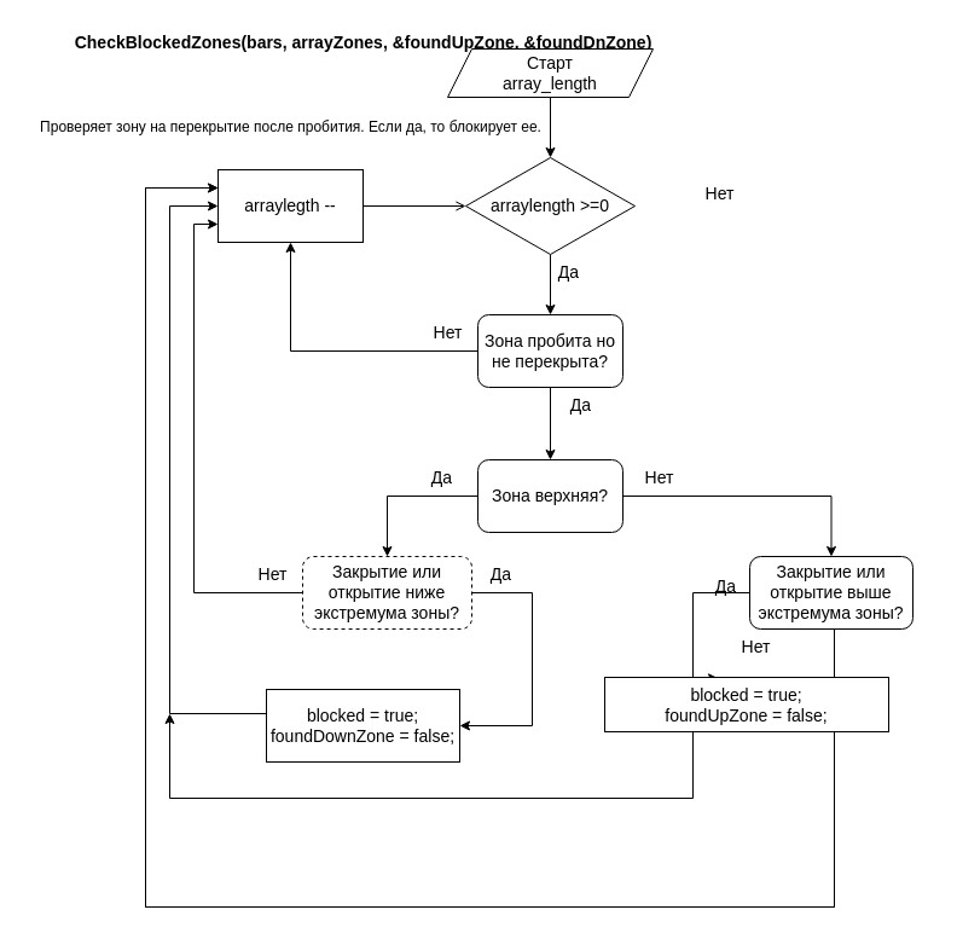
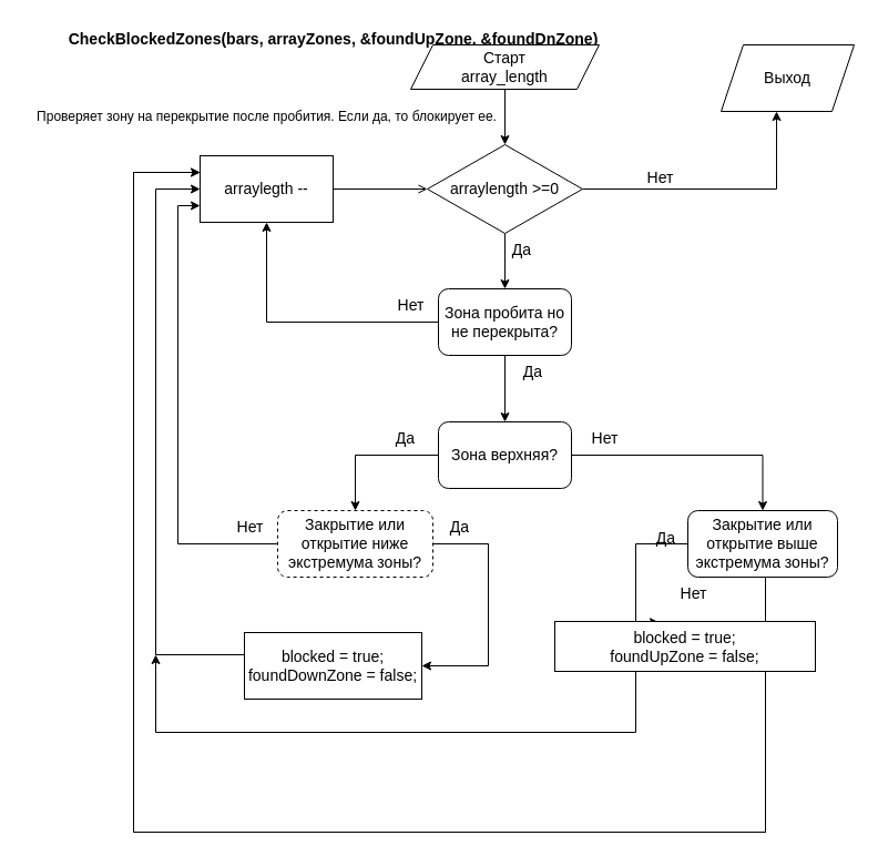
+ <mxCell id="11" value="Выход" style="shape=parallelogram;perimeter=parallelogramPerimeter;whiteSpace=wrap;html=1;fixedSize=1;fontSize=14;" parent="1" vertex="1"><mxGeometry x="650" y="40" width="120" height="60" as="geometry" /></mxCell>
+ <mxCell id="5" style="edgeStyle=orthogonalEdgeStyle;rounded=0;orthogonalLoop=1;jettySize=auto;html=1;entryX=0.417;entryY=1;entryDx=0;entryDy=0;entryPerimeter=0;fontSize=14;" parent="1" source="7" target="11" edge="1"><mxGeometry relative="1" as="geometry" /></mxCell>
